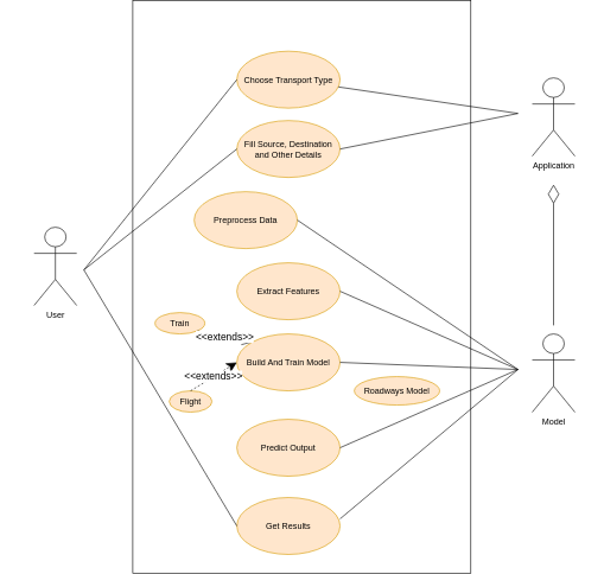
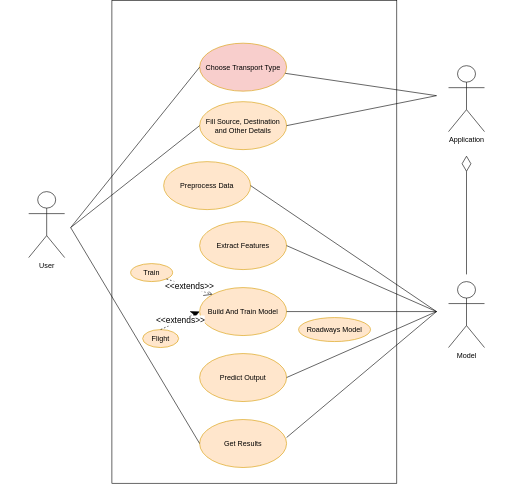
- <mxCell id="3" value="Choose Transport Type" style="ellipse;whiteSpace=wrap;html=1;fillColor=#ffe6cc;strokeColor=#d79b00;" vertex="1" parent="1"><mxGeometry x="332" y="20.5" width="145" height="80" as="geometry" /></mxCell>
+ <mxCell id="3" value="Choose Transport Type" style="ellipse;whiteSpace=wrap;html=1;fillColor=#f8cecc;strokeColor=#d79b00;" vertex="1" parent="1"><mxGeometry x="332" y="20.5" width="145" height="80" as="geometry" /></mxCell>
- <mxCell id="7" value="Build And Train Model" style="ellipse;whiteSpace=wrap;html=1;fillColor=#ffe6cc;strokeColor=#d79b00;" vertex="1" parent="1"><mxGeometry x="332" y="418" width="145" height="80" as="geometry" /></mxCell>
+ <mxCell id="7" value="Build And Train Model" style="ellipse;whiteSpace=wrap;html=1;fillColor=#ffe6cc;strokeColor=#d79b00;" vertex="1" parent="1"><mxGeometry x="332" y="428" width="145" height="80" as="geometry" /></mxCell>
